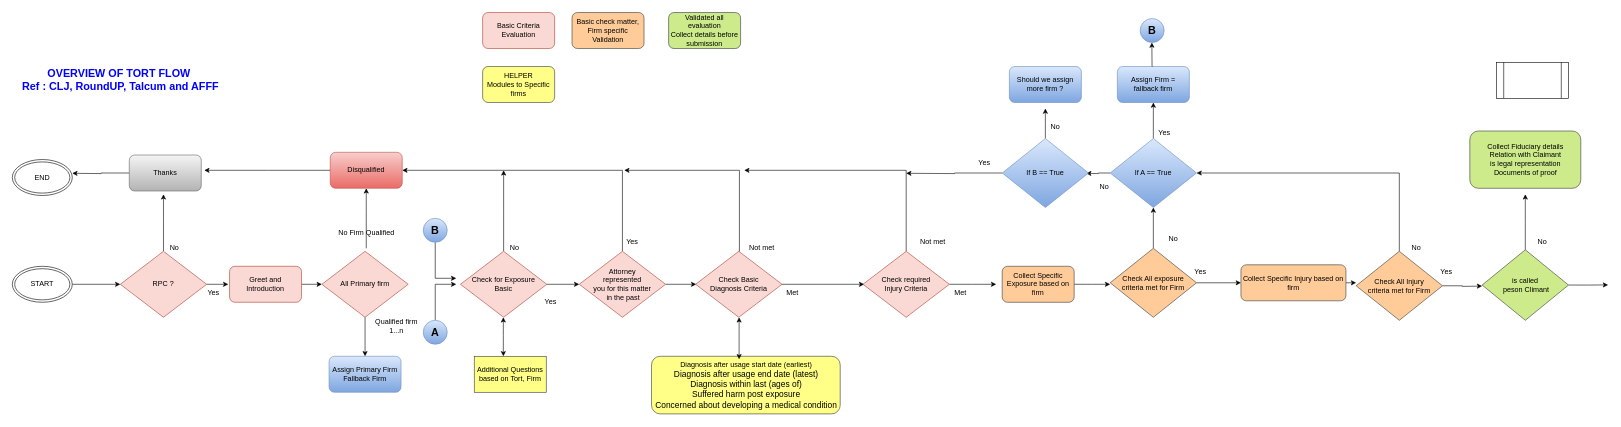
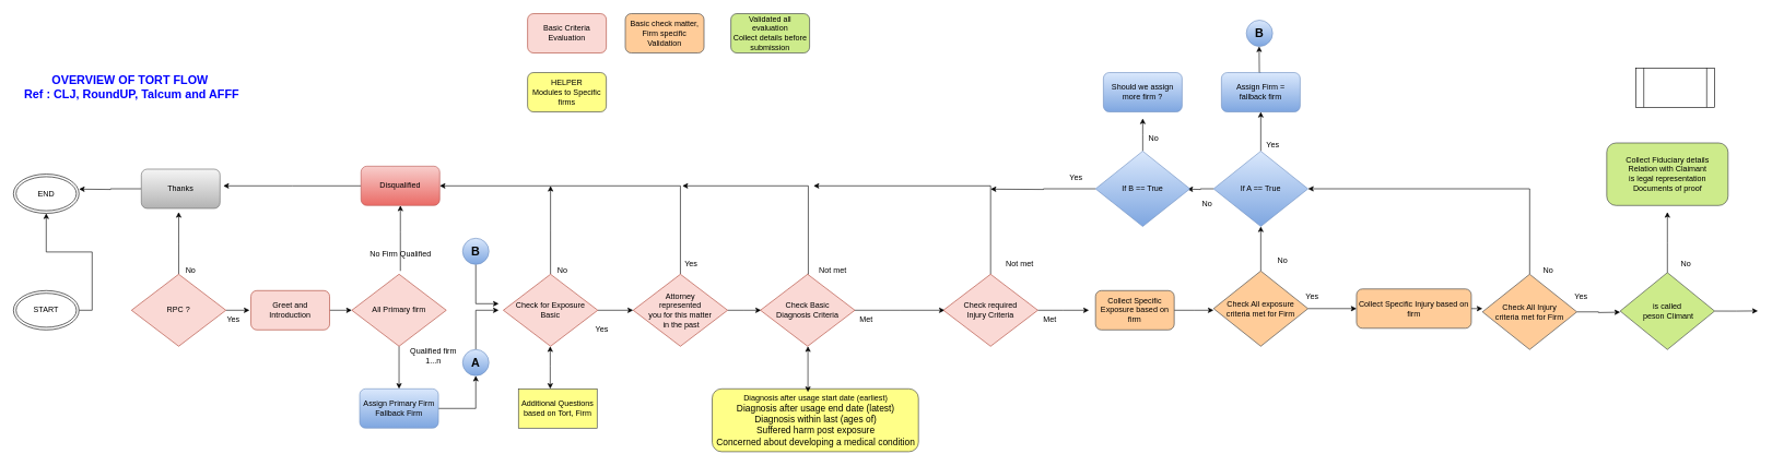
- <mxCell id="3" style="edgeStyle=orthogonalEdgeStyle;rounded=0;orthogonalLoop=1;jettySize=auto;html=1;exitX=1;exitY=0.5;exitDx=0;exitDy=0;entryX=0;entryY=0.5;entryDx=0;entryDy=0;" edge="1" parent="1" source="4" target="7"><mxGeometry relative="1" as="geometry" /></mxCell>
+ <mxCell id="3" style="edgeStyle=orthogonalEdgeStyle;rounded=0;orthogonalLoop=1;jettySize=auto;html=1;exitX=1;exitY=0.5;exitDx=0;exitDy=0;" edge="1" parent="1" source="4" target="82"><mxGeometry relative="1" as="geometry" /></mxCell>
+ <mxCell id="12" style="edgeStyle=orthogonalEdgeStyle;rounded=0;orthogonalLoop=1;jettySize=auto;html=1;exitX=1;exitY=0.5;exitDx=0;exitDy=0;entryX=0.5;entryY=1;entryDx=0;entryDy=0;" edge="1" parent="1" source="13" target="54"><mxGeometry relative="1" as="geometry" /></mxCell>
